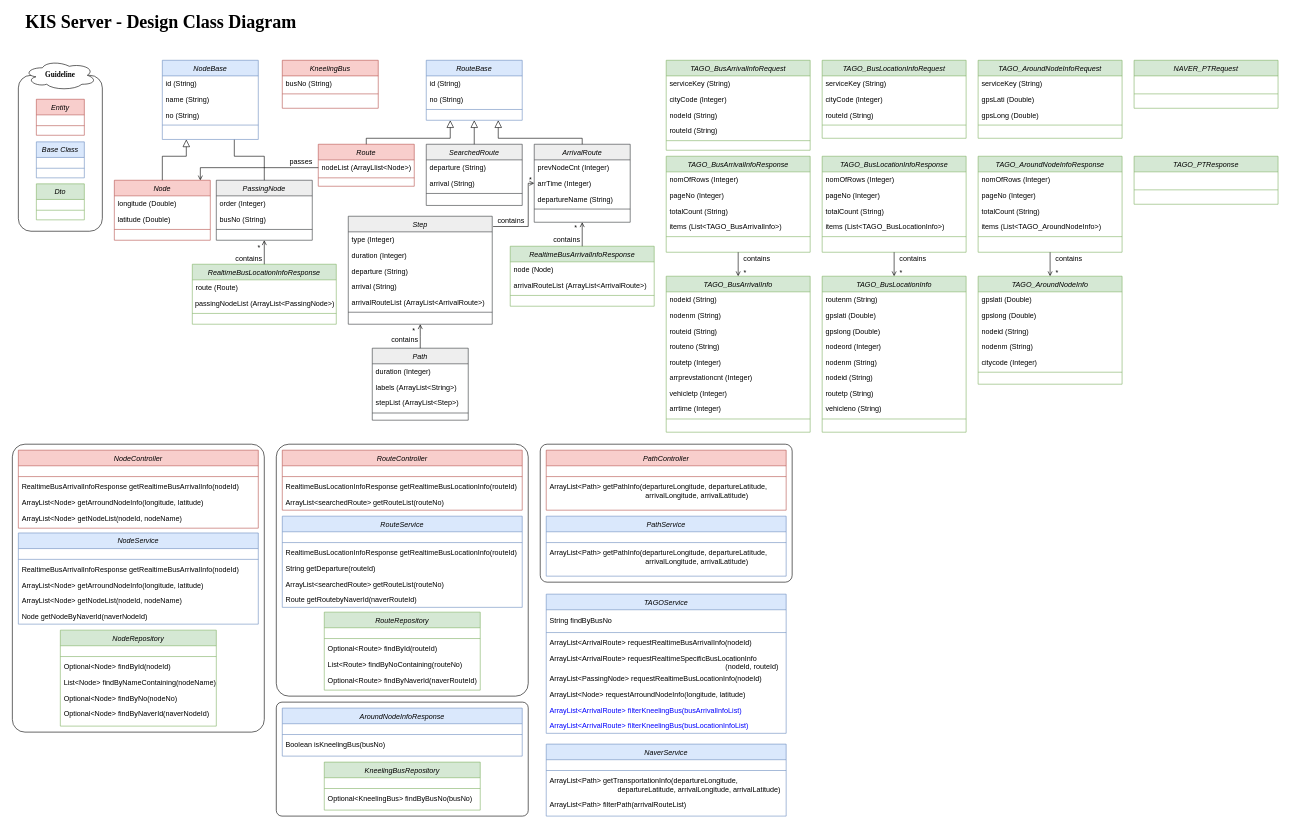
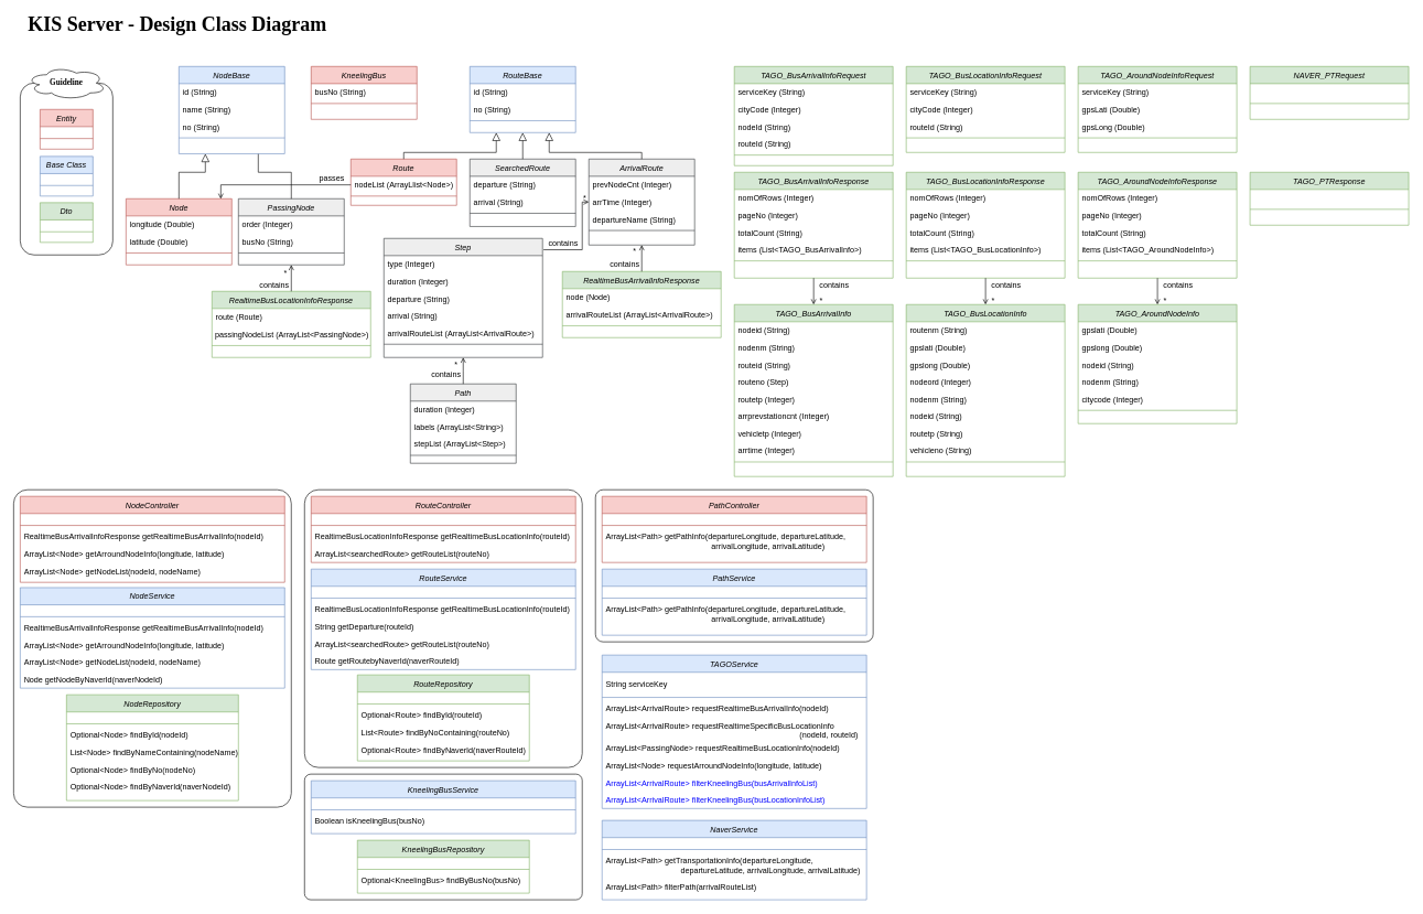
- <mxCell id="174" value="routeno (String)" style="text;align=left;verticalAlign=top;spacingLeft=4;spacingRight=4;overflow=hidden;rotatable=0;points=[[0,0.5],[1,0.5]];portConstraint=eastwest;fontStyle=0" parent="170" vertex="1"><mxGeometry y="104" width="240" height="26" as="geometry" /></mxCell>
+ <mxCell id="174" value="routeno (Step)" style="text;align=left;verticalAlign=top;spacingLeft=4;spacingRight=4;overflow=hidden;rotatable=0;points=[[0,0.5],[1,0.5]];portConstraint=eastwest;fontStyle=0" parent="170" vertex="1"><mxGeometry y="104" width="240" height="26" as="geometry" /></mxCell>
- <mxCell id="93" value="String findByBusNo" style="text;align=left;verticalAlign=middle;spacingLeft=4;spacingRight=4;overflow=hidden;rotatable=0;points=[[0,0.5],[1,0.5]];portConstraint=eastwest;rounded=0;shadow=0;html=0;fontColor=default;fontStyle=0;" parent="92" vertex="1"><mxGeometry y="26" width="400" height="34" as="geometry" /></mxCell>
+ <mxCell id="93" value="String serviceKey" style="text;align=left;verticalAlign=middle;spacingLeft=4;spacingRight=4;overflow=hidden;rotatable=0;points=[[0,0.5],[1,0.5]];portConstraint=eastwest;rounded=0;shadow=0;html=0;fontColor=default;fontStyle=0;" parent="92" vertex="1"><mxGeometry y="26" width="400" height="34" as="geometry" /></mxCell>
- <mxCell id="101" value="AroundNodeInfoResponse" style="swimlane;fontStyle=2;align=center;verticalAlign=top;childLayout=stackLayout;horizontal=1;startSize=26;horizontalStack=0;resizeParent=1;resizeLast=0;collapsible=1;marginBottom=0;rounded=0;shadow=0;strokeWidth=1;fillColor=#dae8fc;strokeColor=#6c8ebf;" parent="1" vertex="1"><mxGeometry x="470" y="1180" width="400" height="80" as="geometry"><mxRectangle x="220" y="120" width="160" height="26" as="alternateBounds" /></mxGeometry></mxCell>
+ <mxCell id="101" value="KneelingBusService" style="swimlane;fontStyle=2;align=center;verticalAlign=top;childLayout=stackLayout;horizontal=1;startSize=26;horizontalStack=0;resizeParent=1;resizeLast=0;collapsible=1;marginBottom=0;rounded=0;shadow=0;strokeWidth=1;fillColor=#dae8fc;strokeColor=#6c8ebf;" parent="1" vertex="1"><mxGeometry x="470" y="1180" width="400" height="80" as="geometry"><mxRectangle x="220" y="120" width="160" height="26" as="alternateBounds" /></mxGeometry></mxCell>
